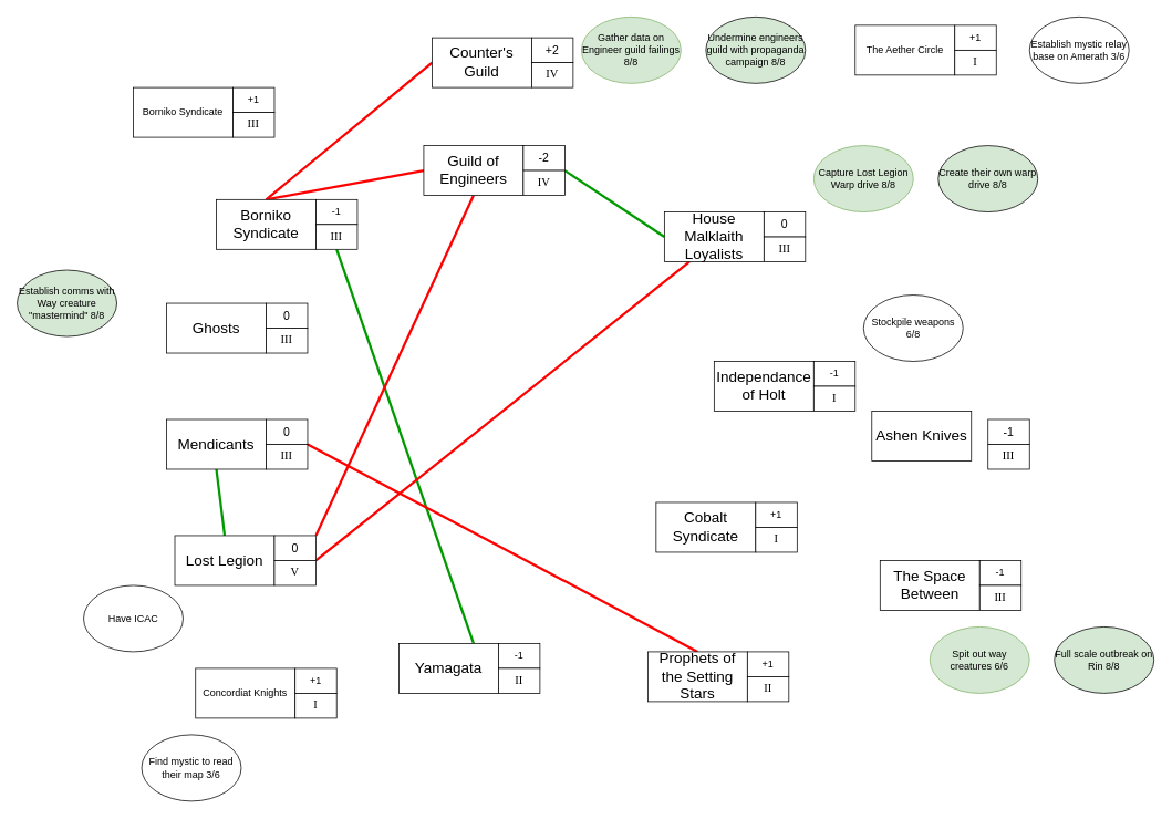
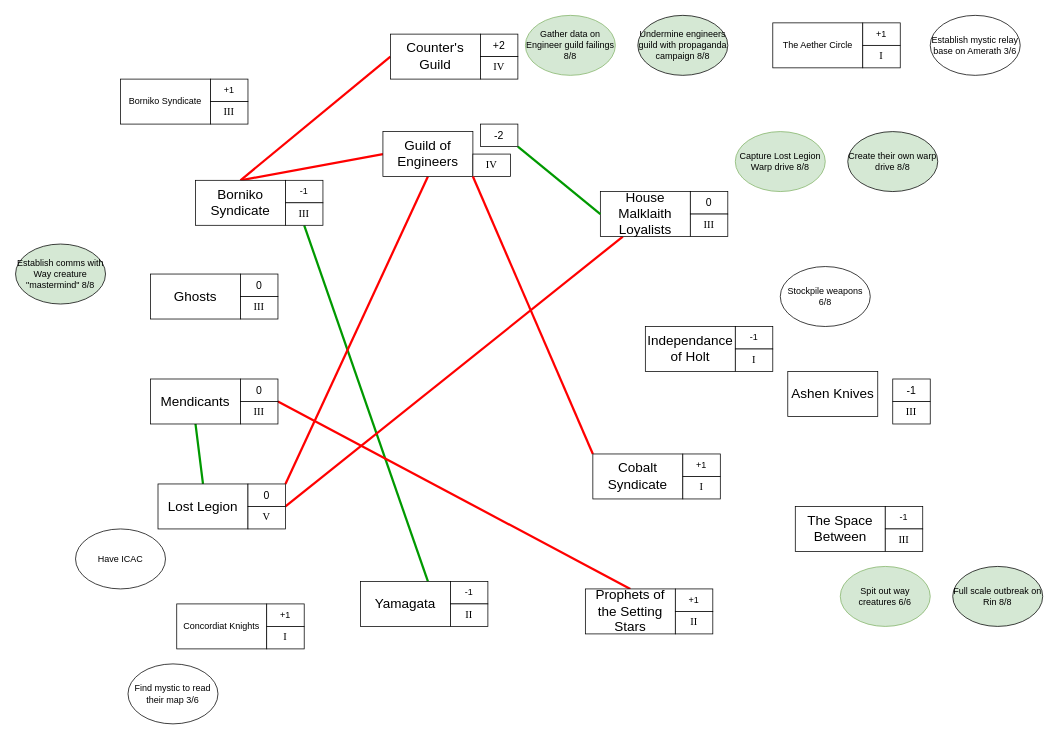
- <mxCell id="26" value="&lt;font style=&quot;font-size: 14px&quot;&gt;-2&lt;/font&gt;" style="rounded=0;whiteSpace=wrap;html=1;" parent="1" vertex="1"><mxGeometry x="630" y="175" width="50" height="30" as="geometry" /></mxCell>
+ <mxCell id="26" value="&lt;font style=&quot;font-size: 14px&quot;&gt;-2&lt;/font&gt;" style="rounded=0;whiteSpace=wrap;html=1;" parent="1" vertex="1"><mxGeometry x="640" y="165" width="50" height="30" as="geometry" /></mxCell>
+ <mxCell id="37" style="edgeStyle=none;rounded=0;jumpSize=13;orthogonalLoop=1;jettySize=auto;html=1;exitX=0;exitY=0;exitDx=0;exitDy=0;entryX=1;entryY=1;entryDx=0;entryDy=0;endArrow=none;endFill=0;strokeColor=#FF0000;strokeWidth=3;" parent="1" source="38" target="24" edge="1"><mxGeometry relative="1" as="geometry" /></mxCell>
